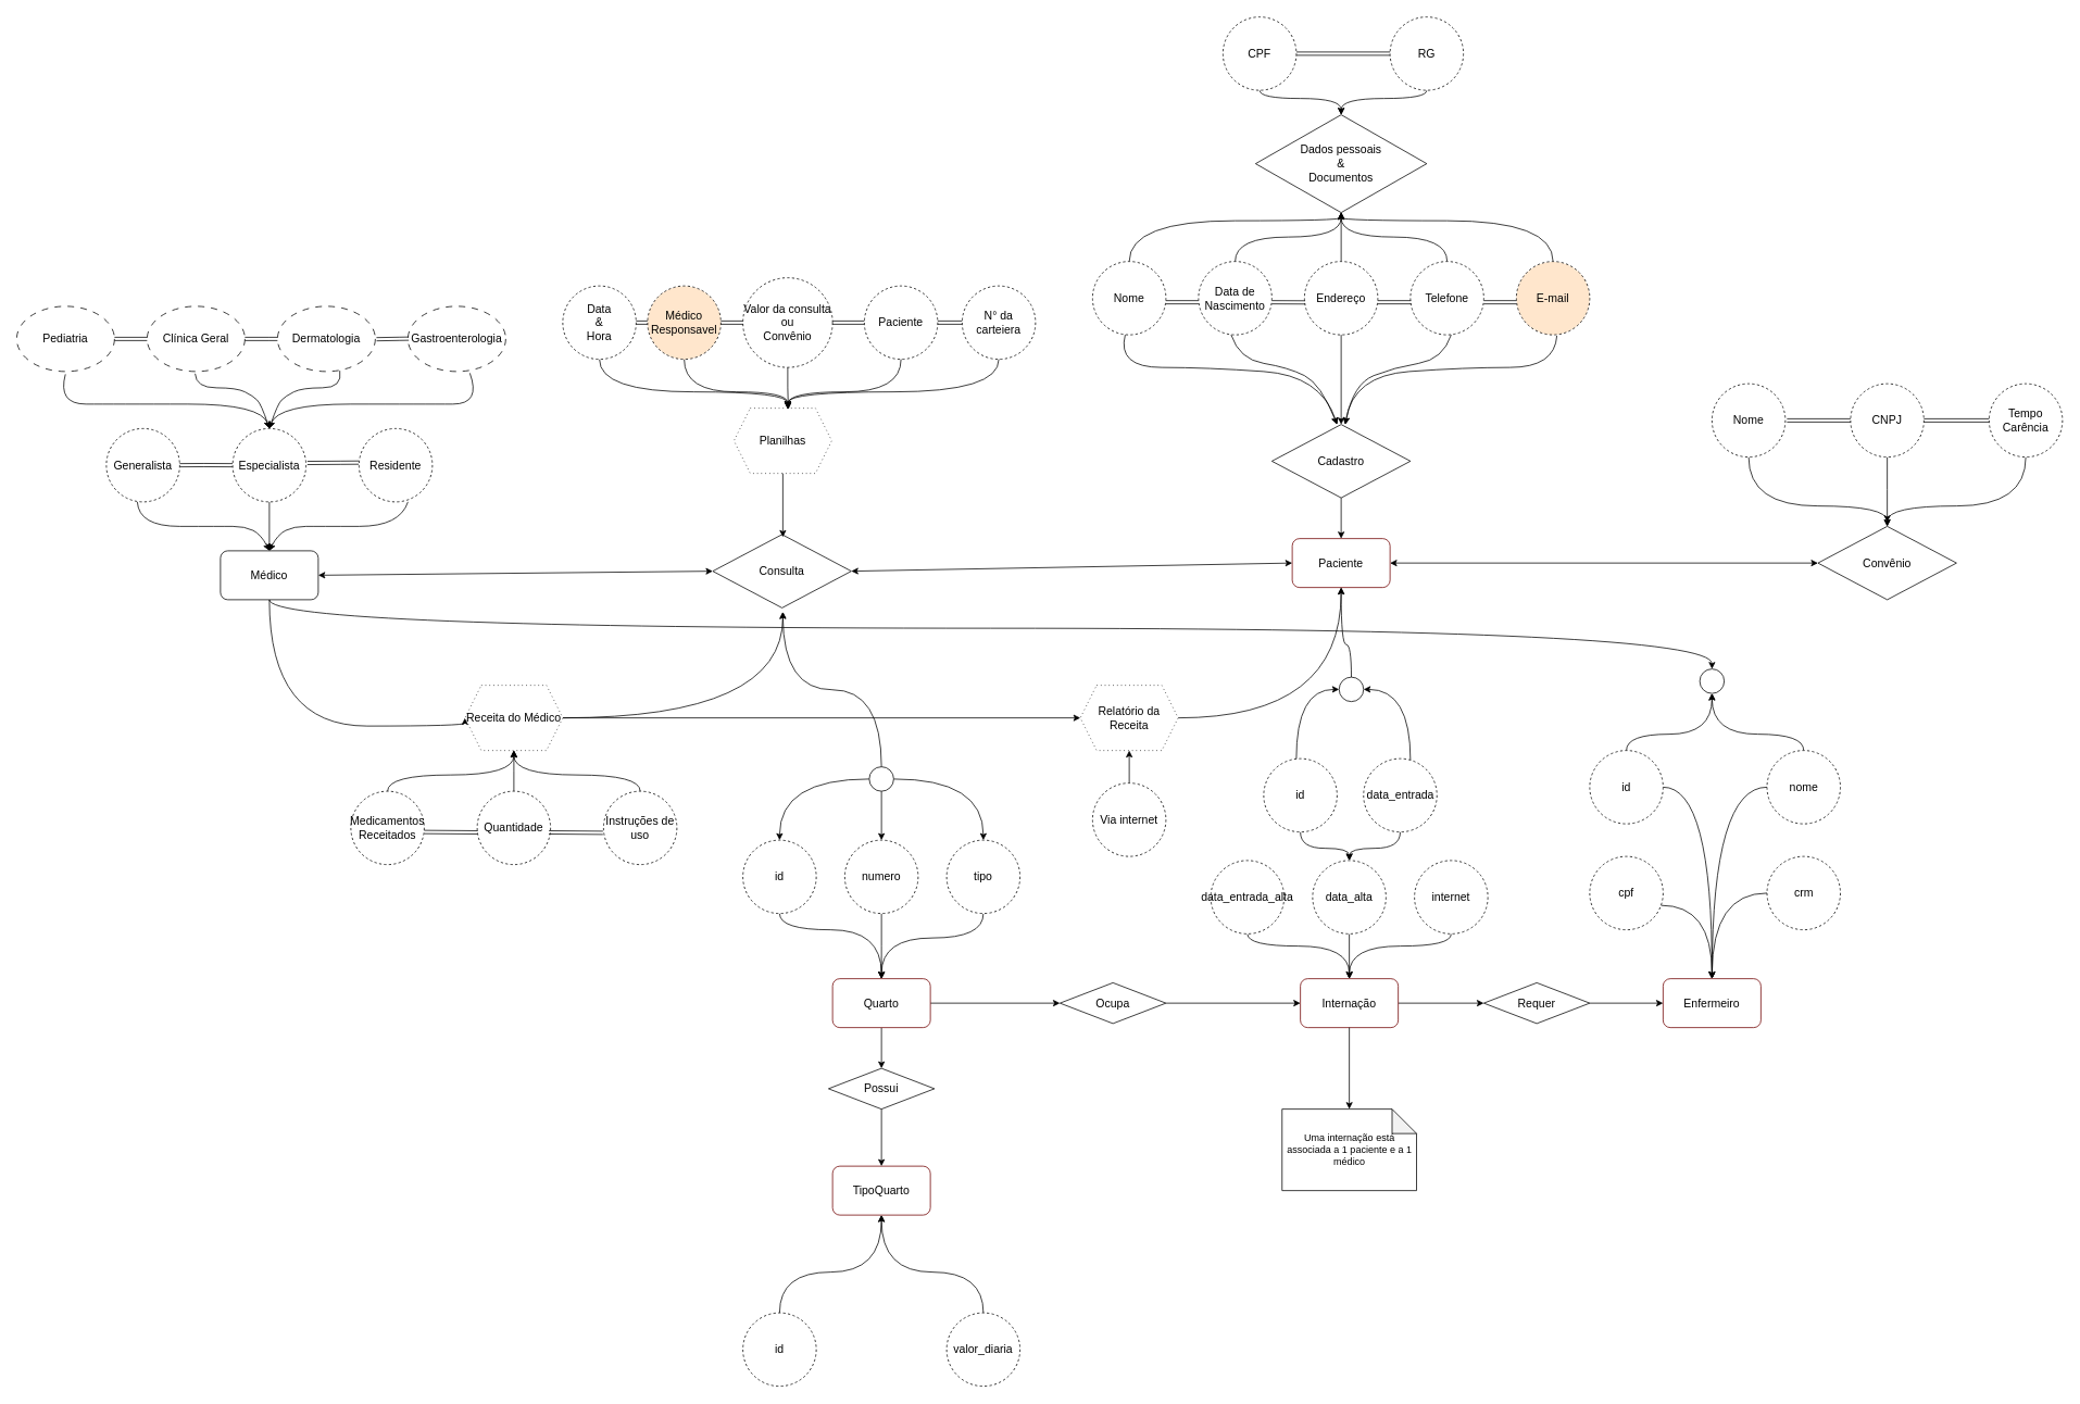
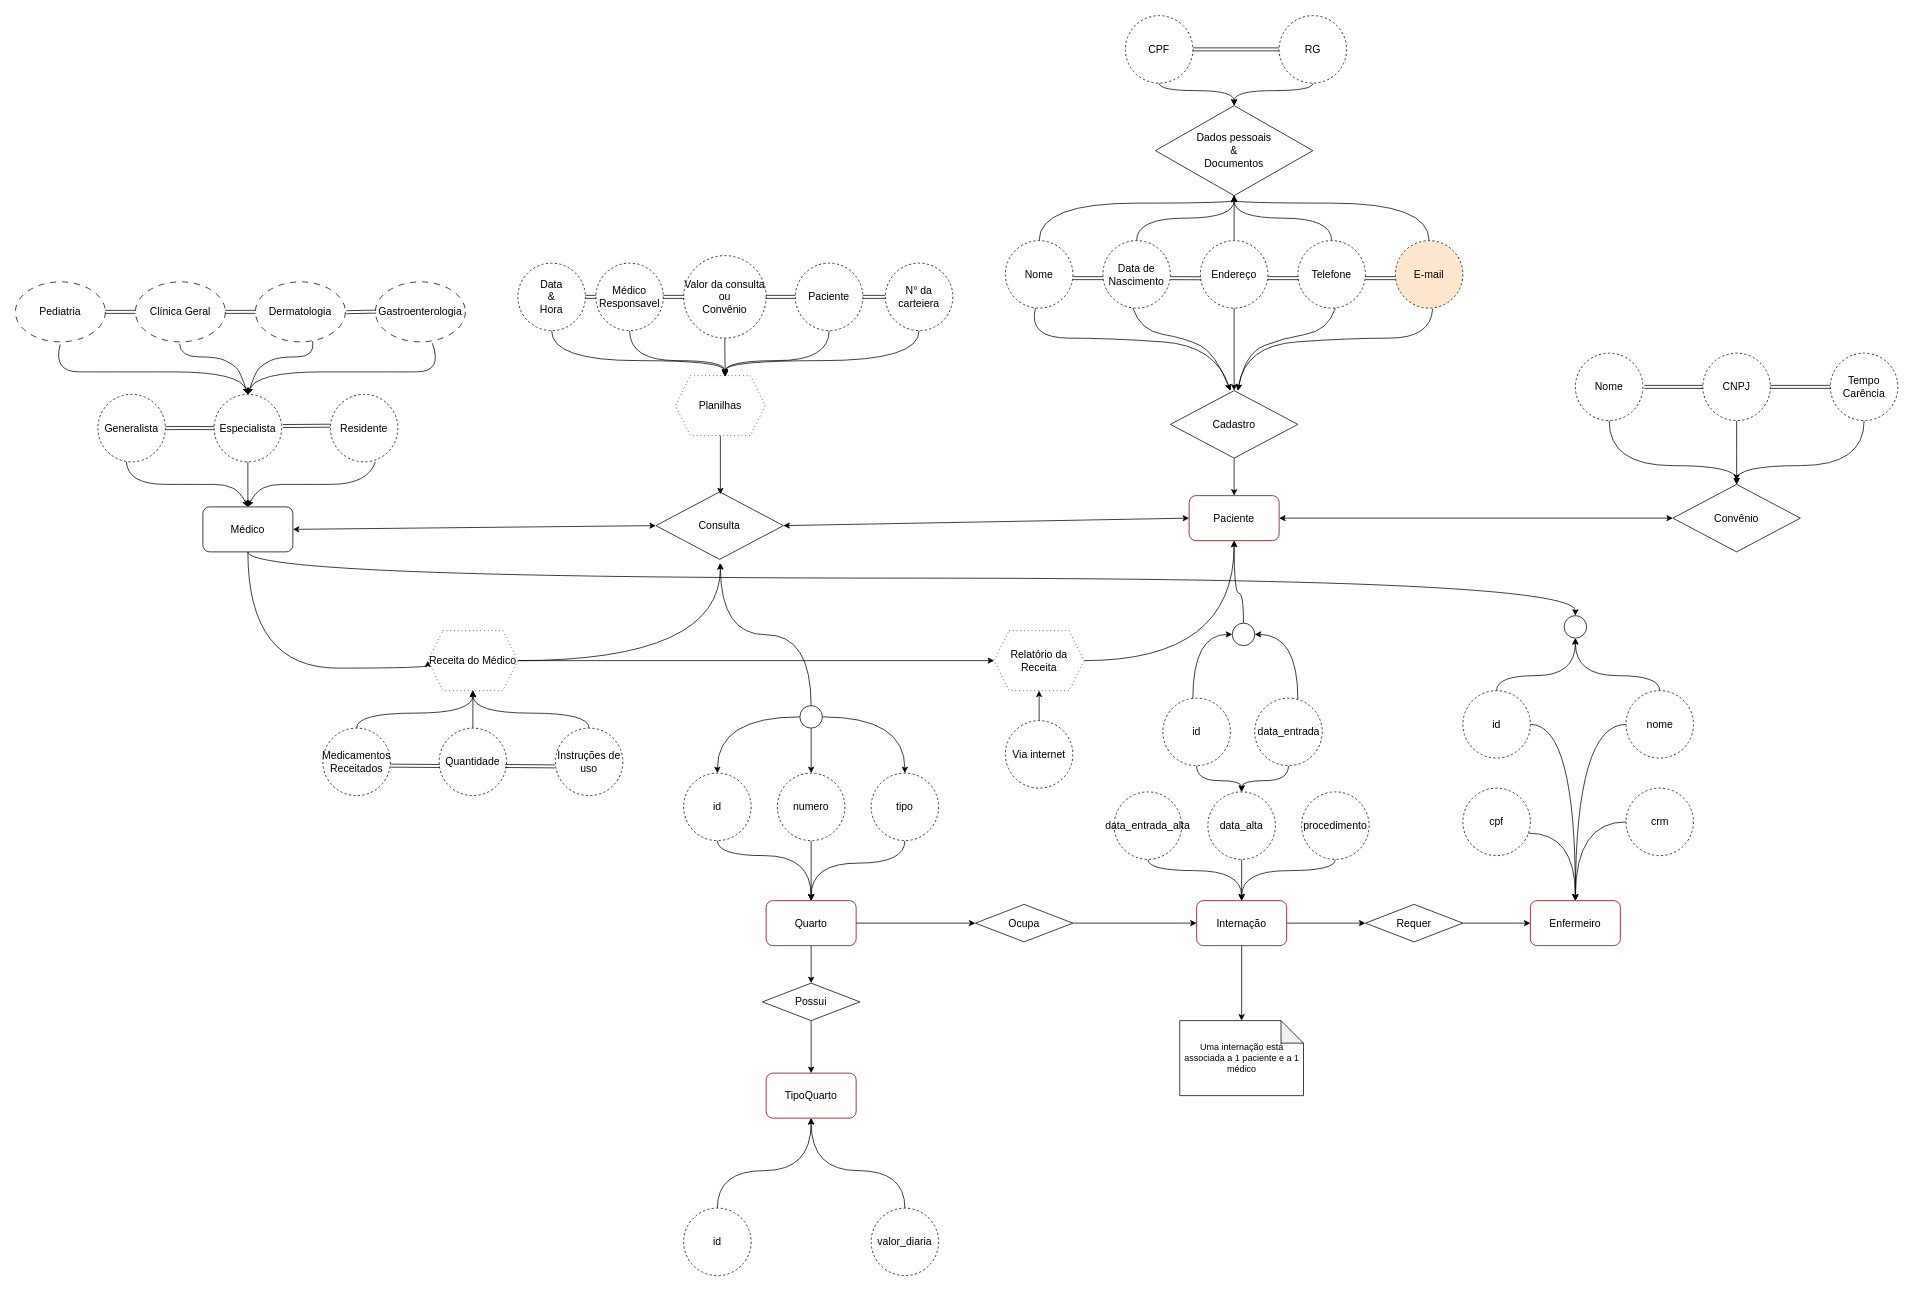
- <mxCell id="69" value="Médico Responsavel" style="ellipse;whiteSpace=wrap;html=1;aspect=fixed;strokeColor=light-dark(#000000,#FFE1F2);dashed=1;fontSize=14;fillColor=#ffe6cc;" parent="1" vertex="1"><mxGeometry x="794" y="350" width="90" height="90" as="geometry" /></mxCell>
+ <mxCell id="69" value="Médico Responsavel" style="ellipse;whiteSpace=wrap;html=1;aspect=fixed;strokeColor=light-dark(#000000,#FFE1F2);dashed=1;fontSize=14;" parent="1" vertex="1"><mxGeometry x="794" y="350" width="90" height="90" as="geometry" /></mxCell>
- <mxCell id="121" value="internet" style="ellipse;whiteSpace=wrap;html=1;aspect=fixed;strokeColor=light-dark(#000000,#FFE1F2);dashed=1;fontSize=14;" parent="1" vertex="1"><mxGeometry x="1735" y="1055" width="90" height="90" as="geometry" /></mxCell>
+ <mxCell id="121" value="procedimento" style="ellipse;whiteSpace=wrap;html=1;aspect=fixed;strokeColor=light-dark(#000000,#FFE1F2);dashed=1;fontSize=14;" parent="1" vertex="1"><mxGeometry x="1735" y="1055" width="90" height="90" as="geometry" /></mxCell>
